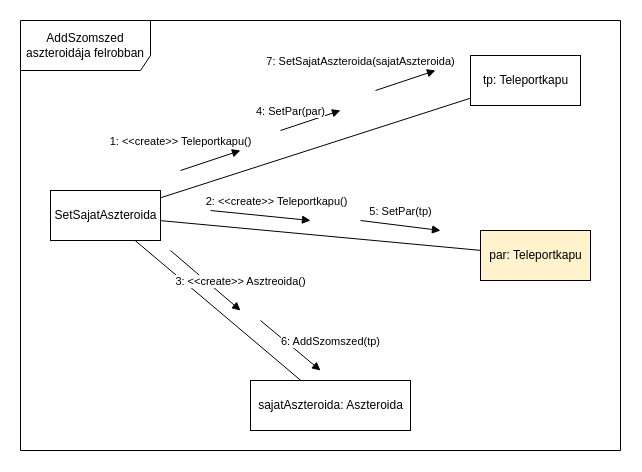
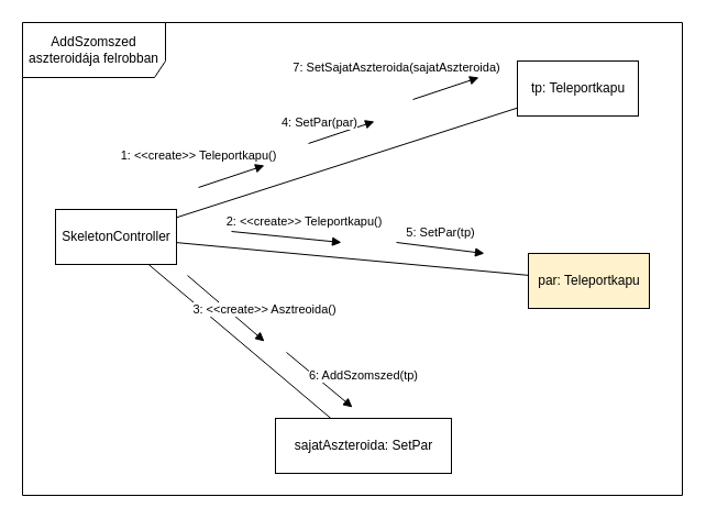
- <mxCell id="3" value="SetSajatAszteroida" style="html=1;" parent="1" vertex="1"><mxGeometry x="50" y="190" width="110" height="50" as="geometry" /></mxCell>
+ <mxCell id="3" value="SkeletonController" style="html=1;" parent="1" vertex="1"><mxGeometry x="50" y="190" width="110" height="50" as="geometry" /></mxCell>
- <mxCell id="6" value="sajatAszteroida: Aszteroida" style="html=1;" parent="1" vertex="1"><mxGeometry x="250" y="380" width="160" height="50" as="geometry" /></mxCell>
+ <mxCell id="6" value="sajatAszteroida: SetPar" style="html=1;" parent="1" vertex="1"><mxGeometry x="250" y="380" width="160" height="50" as="geometry" /></mxCell>
